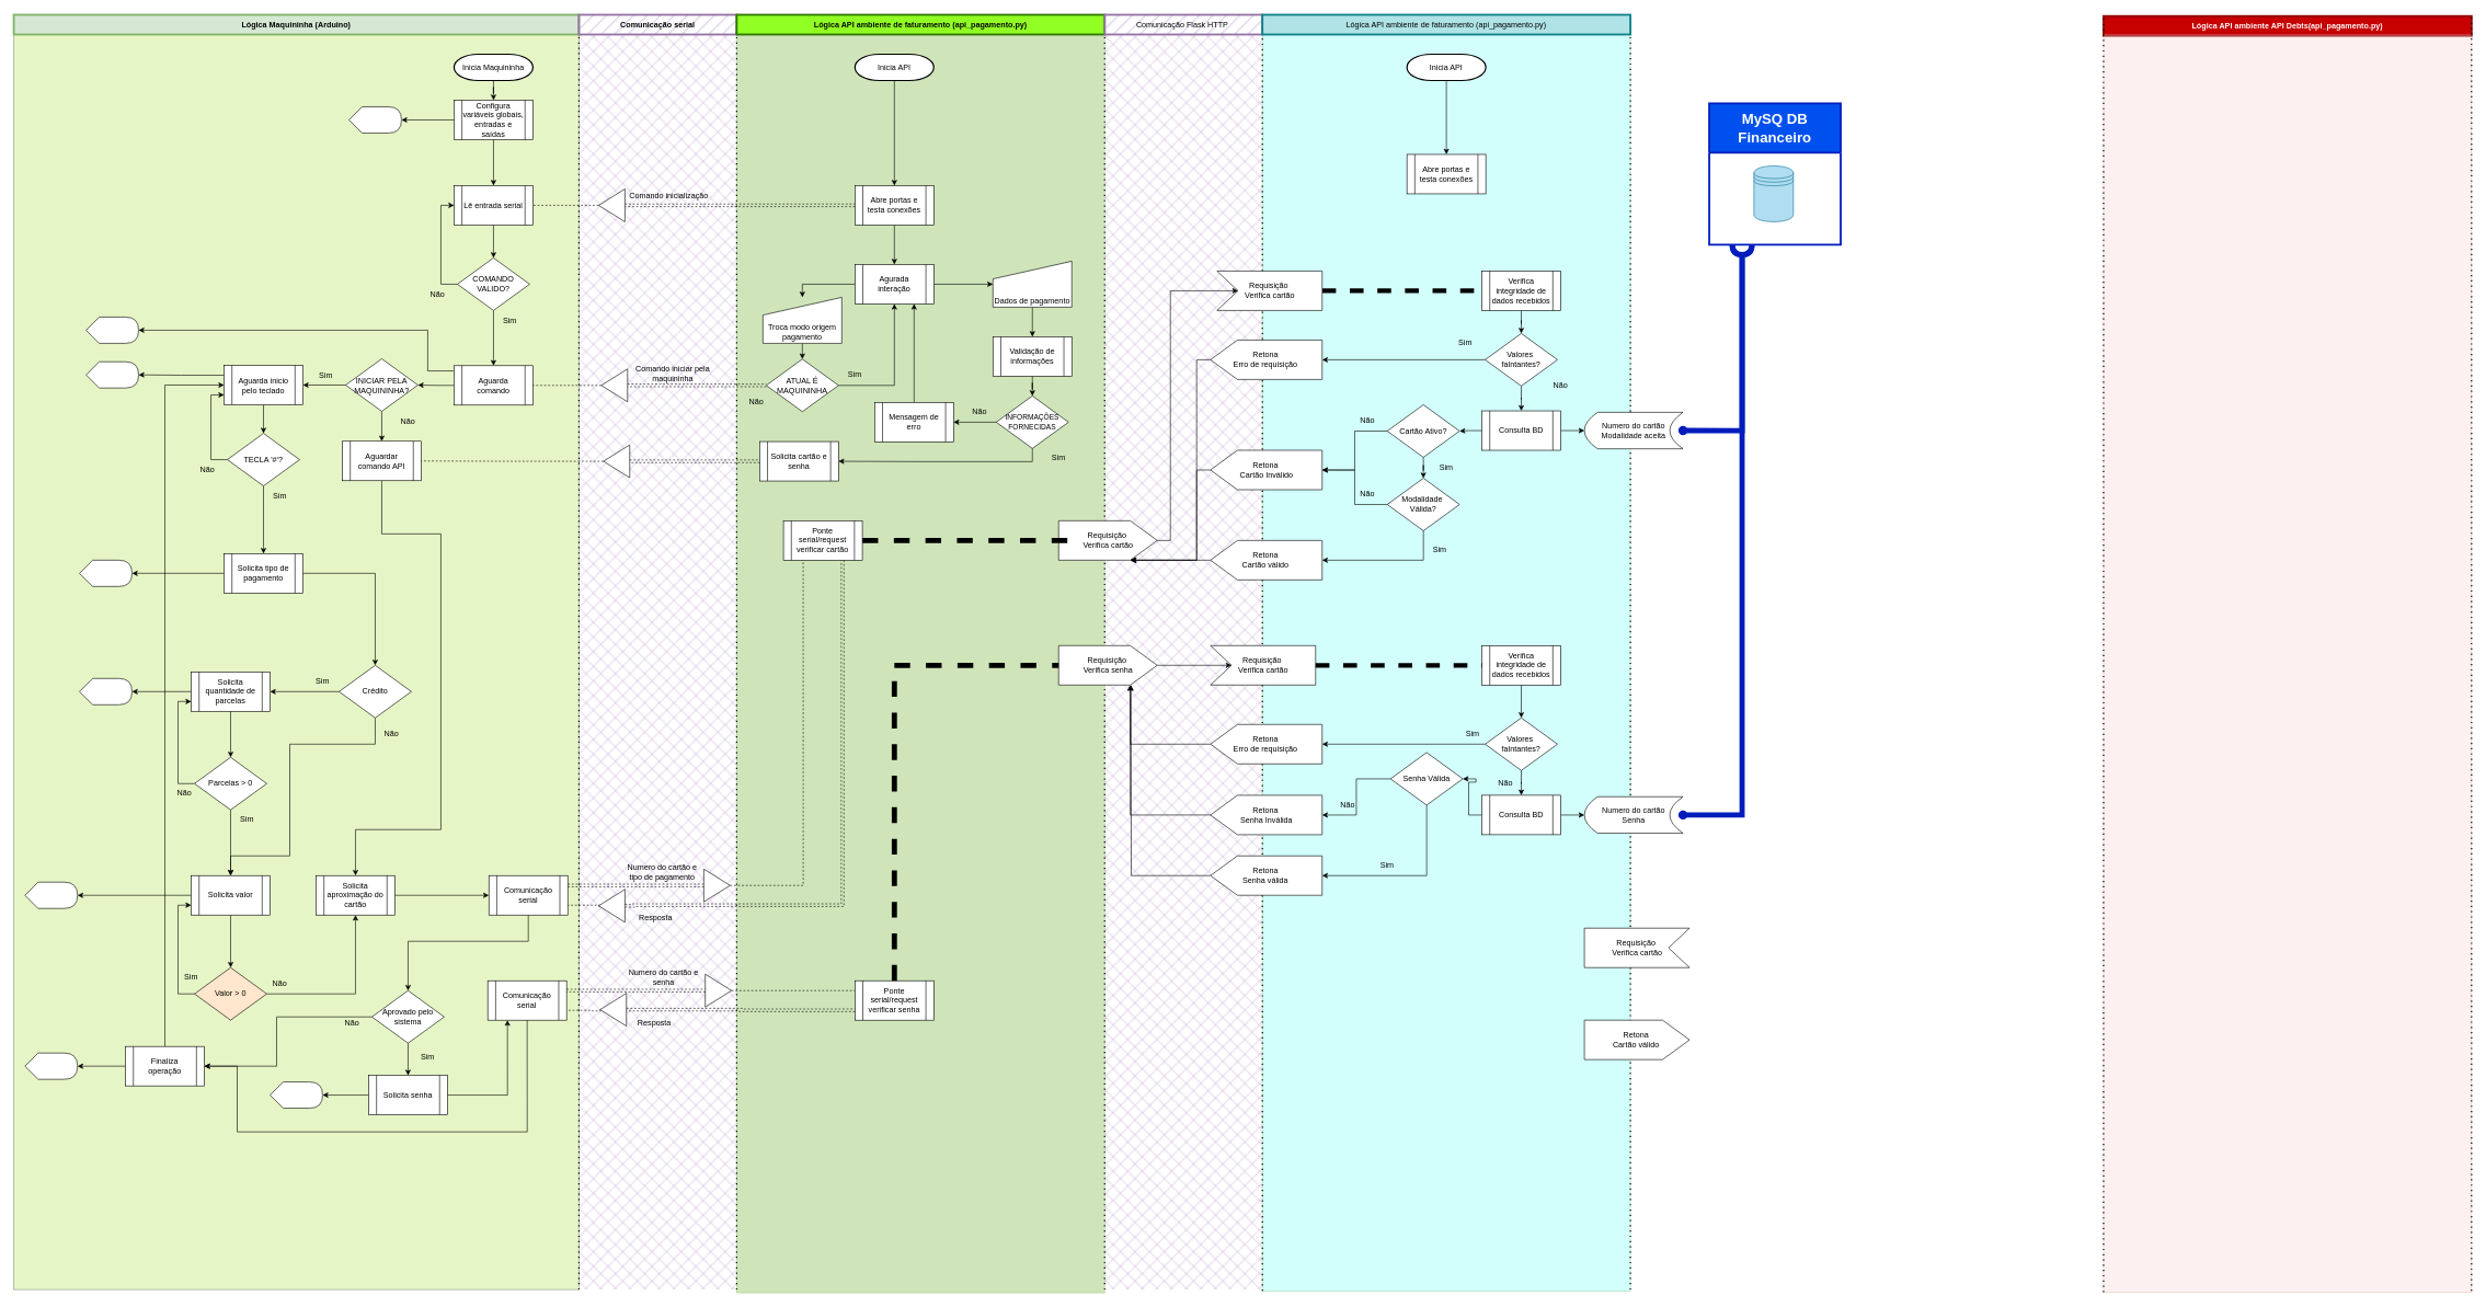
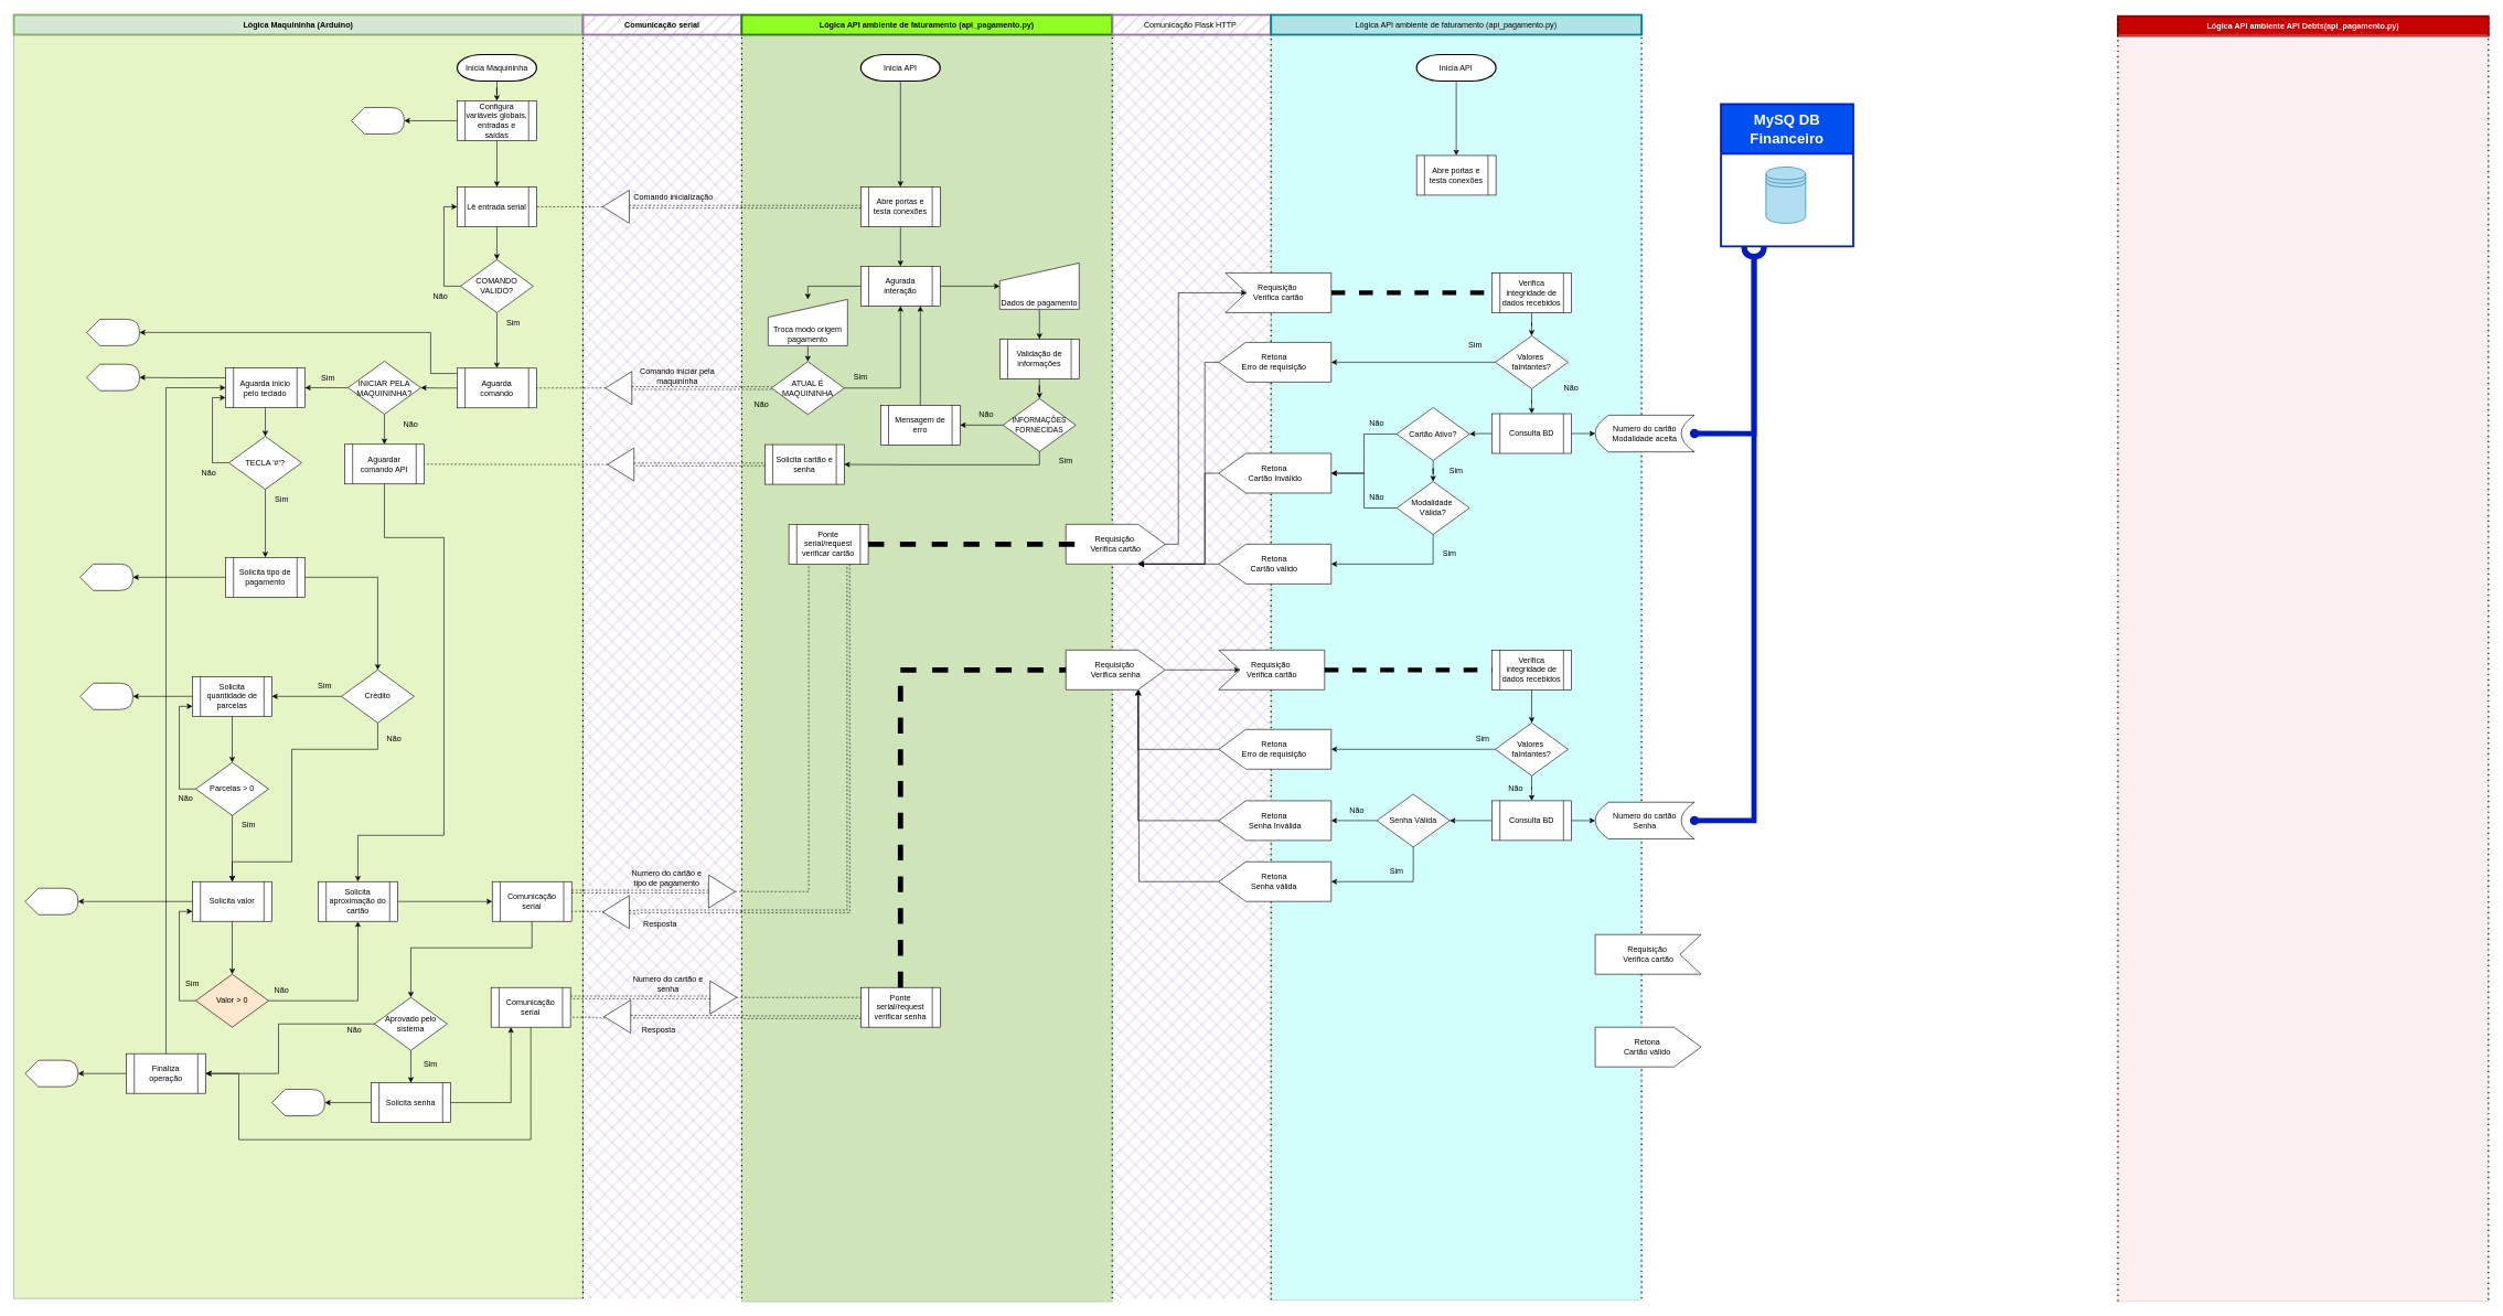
- <mxCell id="206" value="Senha Válida" style="rhombus;whiteSpace=wrap;html=1;" vertex="1" parent="1"><mxGeometry x="2115" y="1144.75" width="110" height="80" as="geometry" /></mxCell>
+ <mxCell id="206" value="Senha Válida" style="rhombus;whiteSpace=wrap;html=1;" vertex="1" parent="1"><mxGeometry x="2080" y="1199.75" width="110" height="80" as="geometry" /></mxCell>
